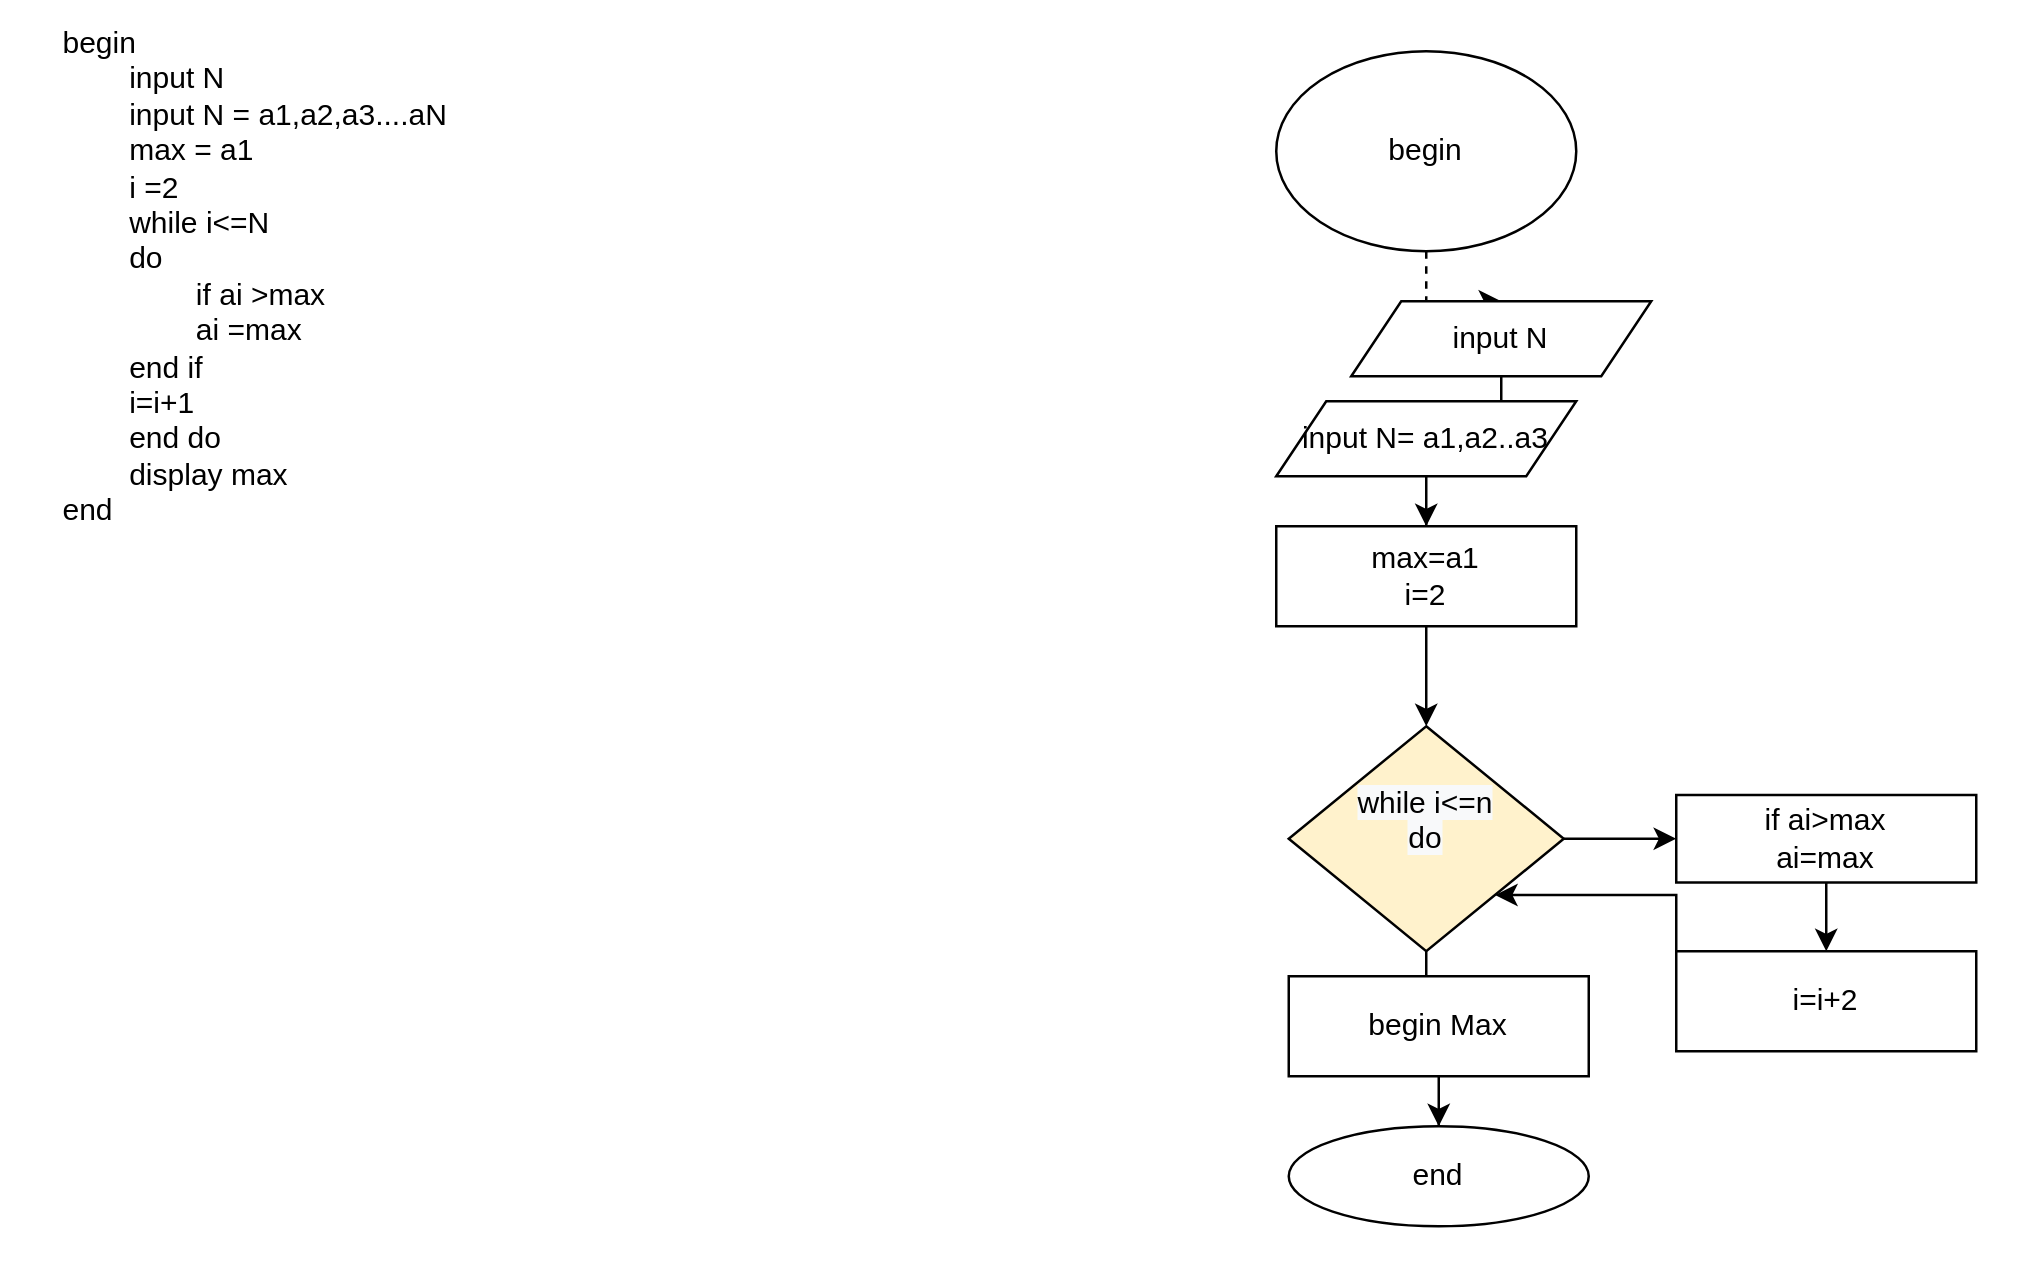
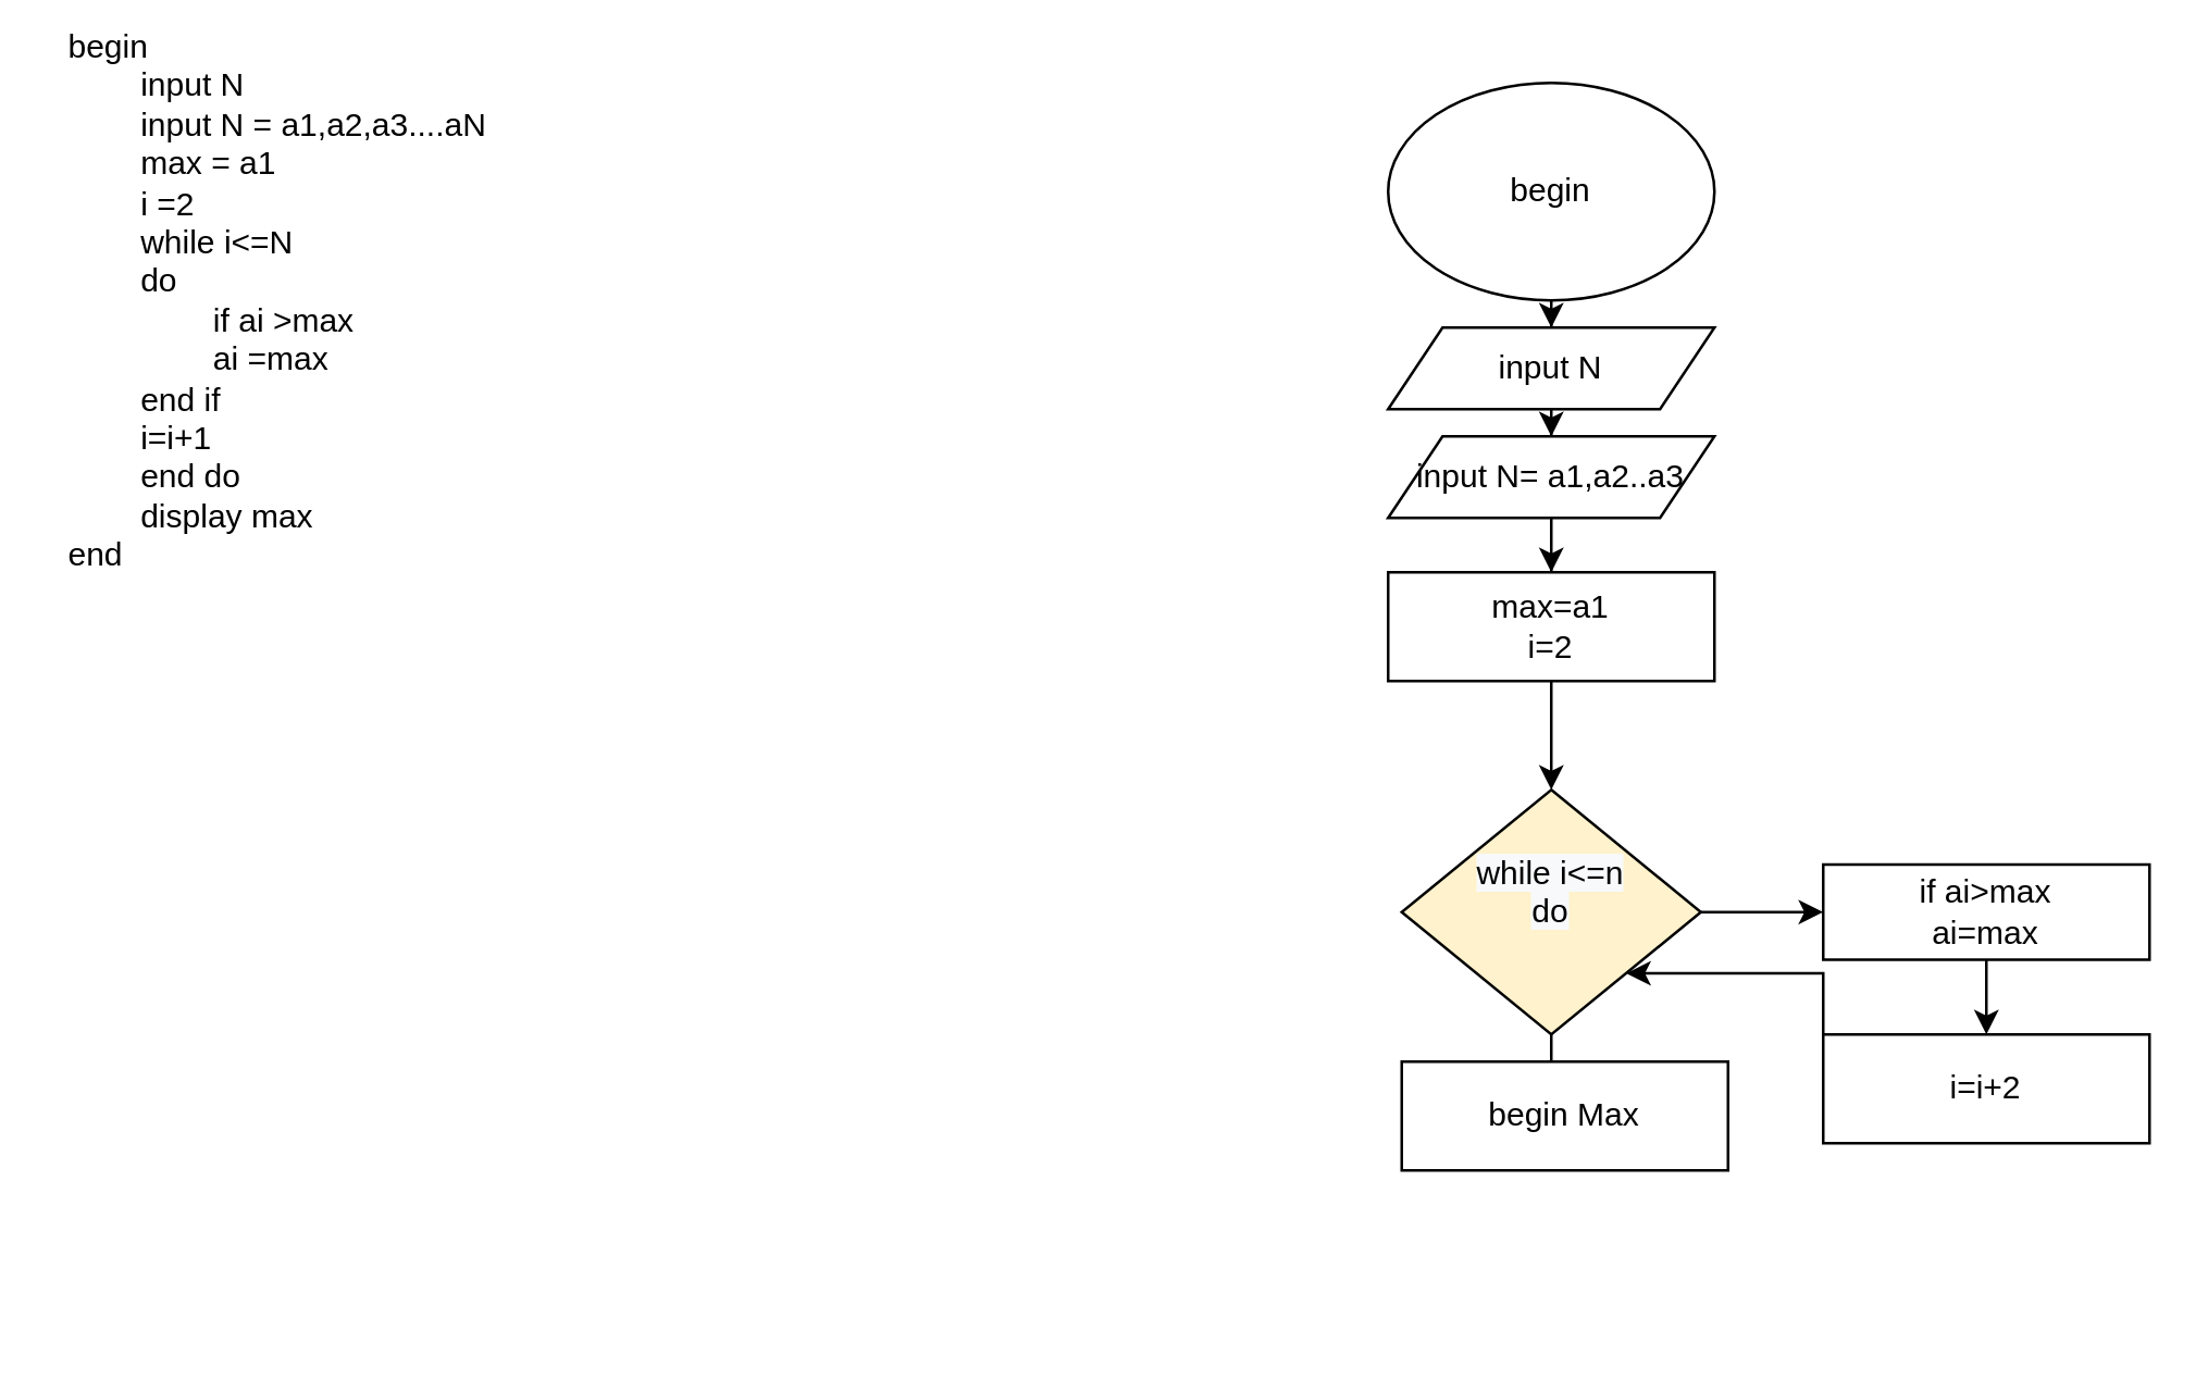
- <mxCell id="4" value="begin" style="ellipse;whiteSpace=wrap;html=1;" parent="1" vertex="1"><mxGeometry x="510" y="20" width="120" height="80" as="geometry" /></mxCell>
+ <mxCell id="4" value="begin" style="ellipse;whiteSpace=wrap;html=1;" parent="1" vertex="1"><mxGeometry x="510" y="30" width="120" height="80" as="geometry" /></mxCell>
- <mxCell id="6" value="input N" style="shape=parallelogram;perimeter=parallelogramPerimeter;whiteSpace=wrap;html=1;fixedSize=1;" parent="1" vertex="1"><mxGeometry x="540" y="120" width="120" height="30" as="geometry" /></mxCell>
+ <mxCell id="6" value="input N" style="shape=parallelogram;perimeter=parallelogramPerimeter;whiteSpace=wrap;html=1;fixedSize=1;" parent="1" vertex="1"><mxGeometry x="510" y="120" width="120" height="30" as="geometry" /></mxCell>
- <mxCell id="18" value="" style="edgeStyle=orthogonalEdgeStyle;rounded=0;orthogonalLoop=1;jettySize=auto;html=1;" parent="1" source="19" target="20" edge="1"><mxGeometry relative="1" as="geometry" /></mxCell>
- <mxCell id="20" value="end" style="ellipse;whiteSpace=wrap;html=1;" parent="1" vertex="1"><mxGeometry x="515" y="450" width="120" height="40" as="geometry" /></mxCell>
